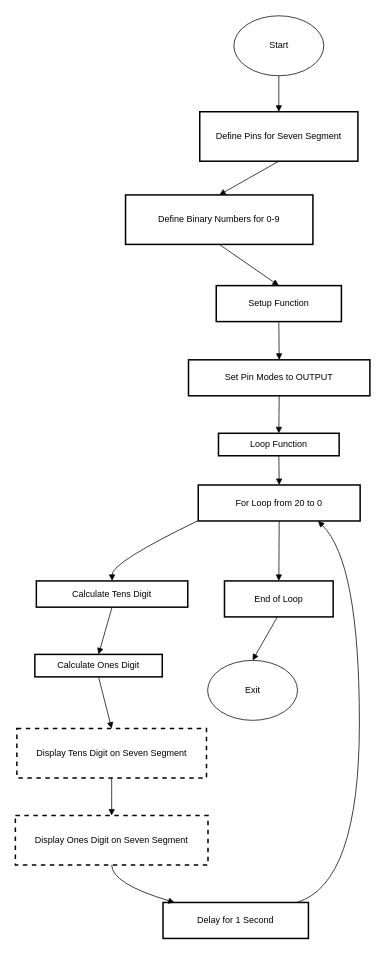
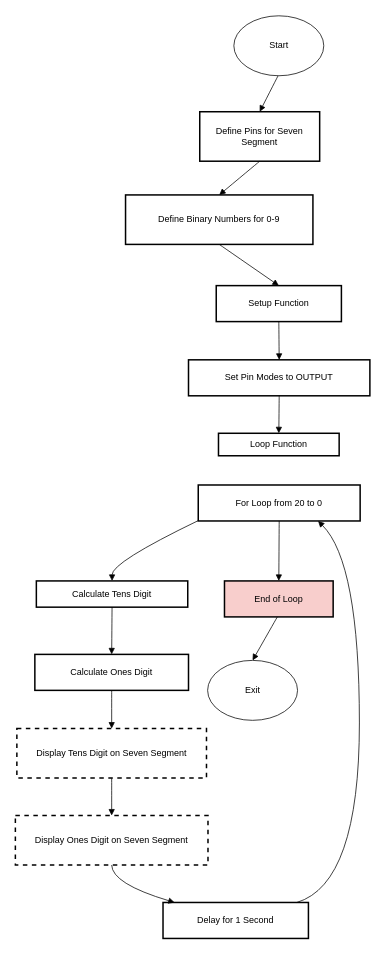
- <mxCell id="2" value="Define Pins for Seven Segment" style="whiteSpace=wrap;strokeWidth=2;" vertex="1" parent="1"><mxGeometry x="266" y="148" width="211" height="66" as="geometry" /></mxCell>
+ <mxCell id="2" value="Define Pins for Seven Segment" style="whiteSpace=wrap;strokeWidth=2;" vertex="1" parent="1"><mxGeometry x="266" y="148" width="160" height="66" as="geometry" /></mxCell>
- <mxCell id="19" value="" style="curved=1;startArrow=none;endArrow=block;exitX=0.5;exitY=1.01;entryX=0.5;entryY=-0.01;rounded=0;" edge="1" parent="1" source="6" target="7"><mxGeometry relative="1" as="geometry"><Array as="points" /></mxGeometry></mxCell>
- <mxCell id="13" value="End of Loop" style="whiteSpace=wrap;strokeWidth=2;" vertex="1" parent="1"><mxGeometry x="299" y="774" width="145" height="48" as="geometry" /></mxCell>
+ <mxCell id="13" value="End of Loop" style="whiteSpace=wrap;strokeWidth=2;fillColor=#f8cecc;" vertex="1" parent="1"><mxGeometry x="299" y="774" width="145" height="48" as="geometry" /></mxCell>
- <mxCell id="9" value="Calculate Ones Digit" style="whiteSpace=wrap;strokeWidth=2;" vertex="1" parent="1"><mxGeometry x="46" y="872" width="170" height="30" as="geometry" /></mxCell>
+ <mxCell id="9" value="Calculate Ones Digit" style="whiteSpace=wrap;strokeWidth=2;" vertex="1" parent="1"><mxGeometry x="46" y="872" width="205" height="48" as="geometry" /></mxCell>
